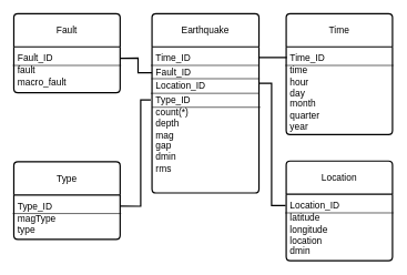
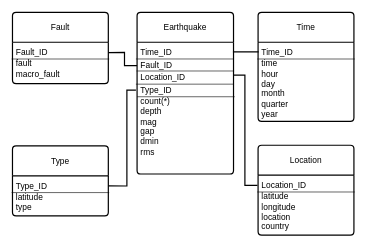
- <mxCell id="16" value="&lt;div&gt;&lt;font style=&quot;font-size: 14px; line-height: 150%;&quot;&gt;Type_ID&lt;/font&gt;&lt;div&gt;&lt;span style=&quot;font-size: 14px;&quot;&gt;magType&lt;/span&gt;&lt;/div&gt;&lt;/div&gt;&lt;div&gt;&lt;span style=&quot;font-size: 14px;&quot;&gt;type&lt;/span&gt;&lt;/div&gt;" style="align=left;strokeColor=none;fillColor=none;spacingLeft=4;spacingRight=4;fontSize=12;verticalAlign=top;resizable=0;rotatable=0;part=1;html=1;whiteSpace=wrap;" vertex="1" parent="14"><mxGeometry y="50" width="160" height="67" as="geometry" /></mxCell>
+ <mxCell id="16" value="&lt;div&gt;&lt;font style=&quot;font-size: 14px; line-height: 150%;&quot;&gt;Type_ID&lt;/font&gt;&lt;div&gt;&lt;span style=&quot;font-size: 14px;&quot;&gt;latitude&lt;/span&gt;&lt;/div&gt;&lt;/div&gt;&lt;div&gt;&lt;span style=&quot;font-size: 14px;&quot;&gt;type&lt;/span&gt;&lt;/div&gt;" style="align=left;strokeColor=none;fillColor=none;spacingLeft=4;spacingRight=4;fontSize=12;verticalAlign=top;resizable=0;rotatable=0;part=1;html=1;whiteSpace=wrap;" vertex="1" parent="14"><mxGeometry y="50" width="160" height="67" as="geometry" /></mxCell>
- <mxCell id="19" value="&lt;div&gt;&lt;font style=&quot;font-size: 14px; line-height: 150%;&quot;&gt;Location_ID&lt;/font&gt;&lt;div&gt;&lt;span style=&quot;font-size: 14px;&quot;&gt;latitude&lt;/span&gt;&lt;/div&gt;&lt;div&gt;&lt;span style=&quot;font-size: 14px;&quot;&gt;longitude&lt;/span&gt;&lt;/div&gt;&lt;div&gt;&lt;span style=&quot;font-size: 14px;&quot;&gt;location&lt;/span&gt;&lt;br&gt;&lt;/div&gt;&lt;/div&gt;&lt;div&gt;&lt;span style=&quot;font-size: 14px;&quot;&gt;dmin&lt;/span&gt;&lt;/div&gt;" style="align=left;strokeColor=none;fillColor=none;spacingLeft=4;spacingRight=4;fontSize=12;verticalAlign=top;resizable=0;rotatable=0;part=1;html=1;whiteSpace=wrap;" vertex="1" parent="17"><mxGeometry y="50" width="160" height="100" as="geometry" /></mxCell>
+ <mxCell id="19" value="&lt;div&gt;&lt;font style=&quot;font-size: 14px; line-height: 150%;&quot;&gt;Location_ID&lt;/font&gt;&lt;div&gt;&lt;span style=&quot;font-size: 14px;&quot;&gt;latitude&lt;/span&gt;&lt;/div&gt;&lt;div&gt;&lt;span style=&quot;font-size: 14px;&quot;&gt;longitude&lt;/span&gt;&lt;/div&gt;&lt;div&gt;&lt;span style=&quot;font-size: 14px;&quot;&gt;location&lt;/span&gt;&lt;br&gt;&lt;/div&gt;&lt;/div&gt;&lt;div&gt;&lt;span style=&quot;font-size: 14px;&quot;&gt;country&lt;/span&gt;&lt;/div&gt;" style="align=left;strokeColor=none;fillColor=none;spacingLeft=4;spacingRight=4;fontSize=12;verticalAlign=top;resizable=0;rotatable=0;part=1;html=1;whiteSpace=wrap;" vertex="1" parent="17"><mxGeometry y="50" width="160" height="100" as="geometry" /></mxCell>
